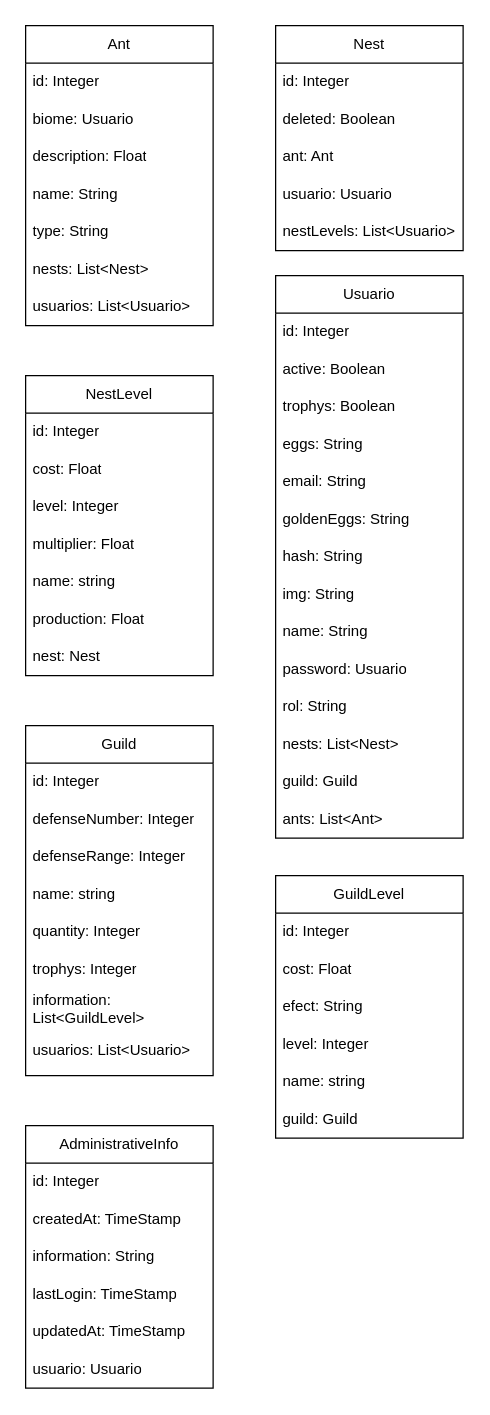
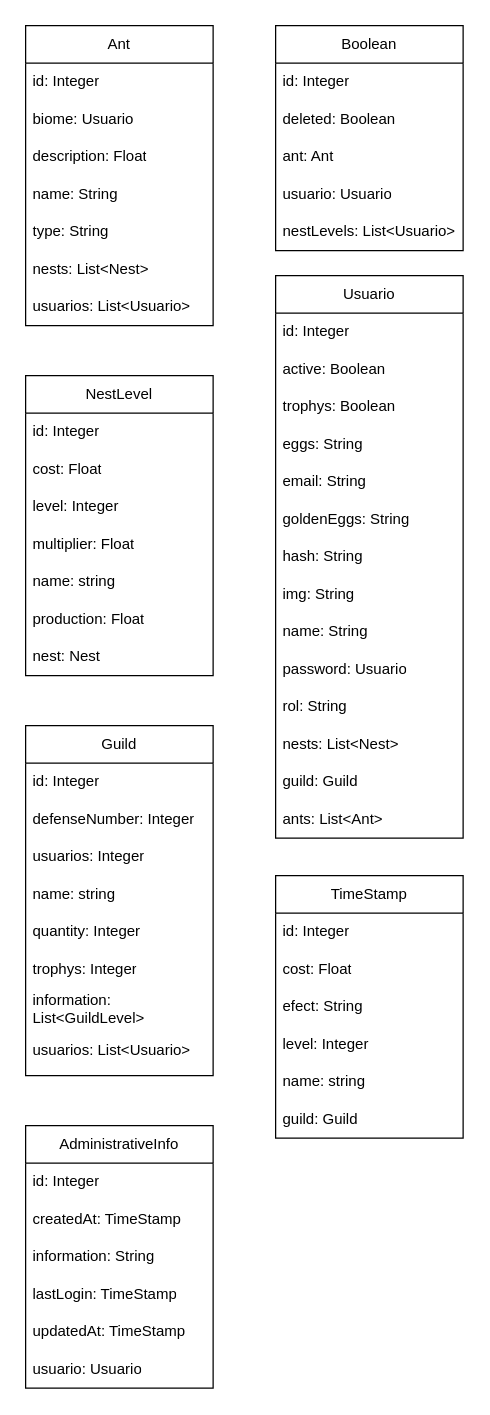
- <mxCell id="10" value="Nest" style="swimlane;fontStyle=0;childLayout=stackLayout;horizontal=1;startSize=30;horizontalStack=0;resizeParent=1;resizeParentMax=0;resizeLast=0;collapsible=1;marginBottom=0;whiteSpace=wrap;html=1;" vertex="1" parent="1"><mxGeometry x="220" y="20" width="150" height="180" as="geometry" /></mxCell>
+ <mxCell id="10" value="Boolean" style="swimlane;fontStyle=0;childLayout=stackLayout;horizontal=1;startSize=30;horizontalStack=0;resizeParent=1;resizeParentMax=0;resizeLast=0;collapsible=1;marginBottom=0;whiteSpace=wrap;html=1;" vertex="1" parent="1"><mxGeometry x="220" y="20" width="150" height="180" as="geometry" /></mxCell>
- <mxCell id="42" value="defenseRange: Integer" style="text;strokeColor=none;fillColor=none;align=left;verticalAlign=middle;spacingLeft=4;spacingRight=4;overflow=hidden;points=[[0,0.5],[1,0.5]];portConstraint=eastwest;rotatable=0;whiteSpace=wrap;html=1;" vertex="1" parent="39"><mxGeometry y="90" width="150" height="30" as="geometry" /></mxCell>
+ <mxCell id="42" value="usuarios: Integer" style="text;strokeColor=none;fillColor=none;align=left;verticalAlign=middle;spacingLeft=4;spacingRight=4;overflow=hidden;points=[[0,0.5],[1,0.5]];portConstraint=eastwest;rotatable=0;whiteSpace=wrap;html=1;" vertex="1" parent="39"><mxGeometry y="90" width="150" height="30" as="geometry" /></mxCell>
- <mxCell id="48" value="GuildLevel" style="swimlane;fontStyle=0;childLayout=stackLayout;horizontal=1;startSize=30;horizontalStack=0;resizeParent=1;resizeParentMax=0;resizeLast=0;collapsible=1;marginBottom=0;whiteSpace=wrap;html=1;" vertex="1" parent="1"><mxGeometry x="220" y="700" width="150" height="210" as="geometry" /></mxCell>
+ <mxCell id="48" value="TimeStamp" style="swimlane;fontStyle=0;childLayout=stackLayout;horizontal=1;startSize=30;horizontalStack=0;resizeParent=1;resizeParentMax=0;resizeLast=0;collapsible=1;marginBottom=0;whiteSpace=wrap;html=1;" vertex="1" parent="1"><mxGeometry x="220" y="700" width="150" height="210" as="geometry" /></mxCell>
